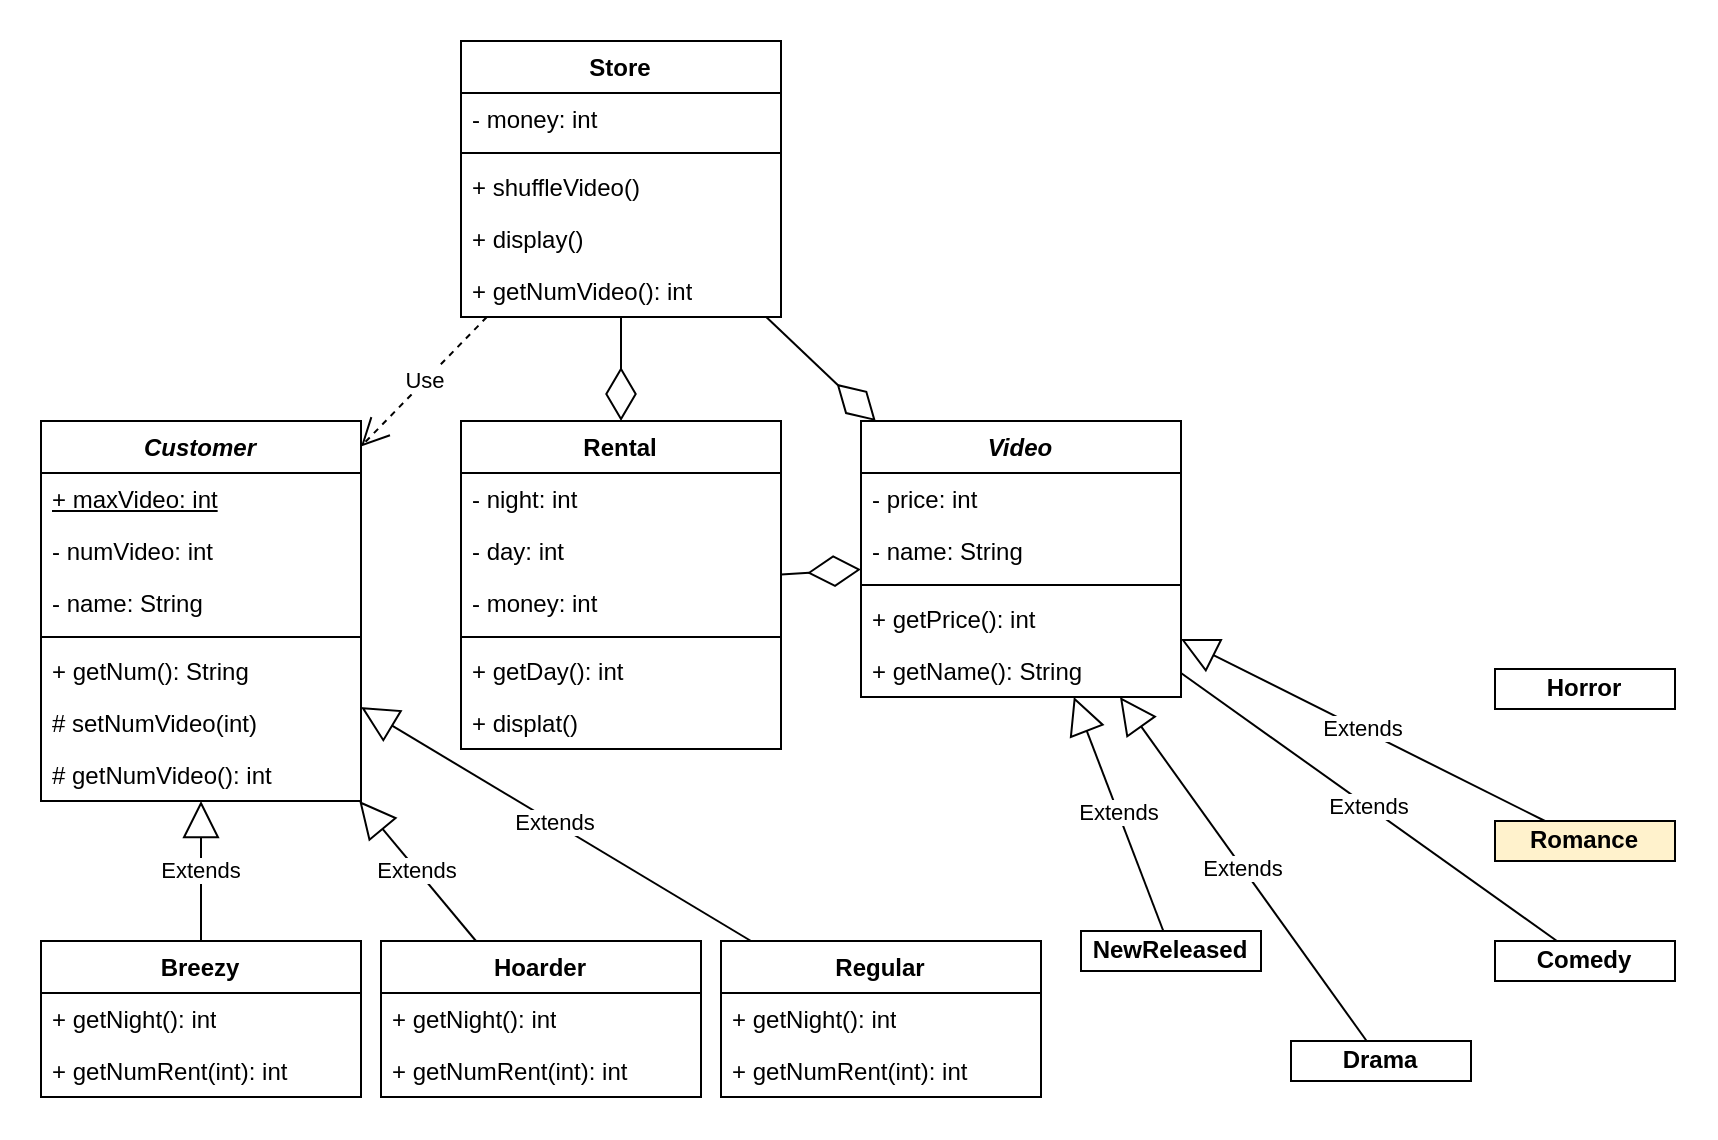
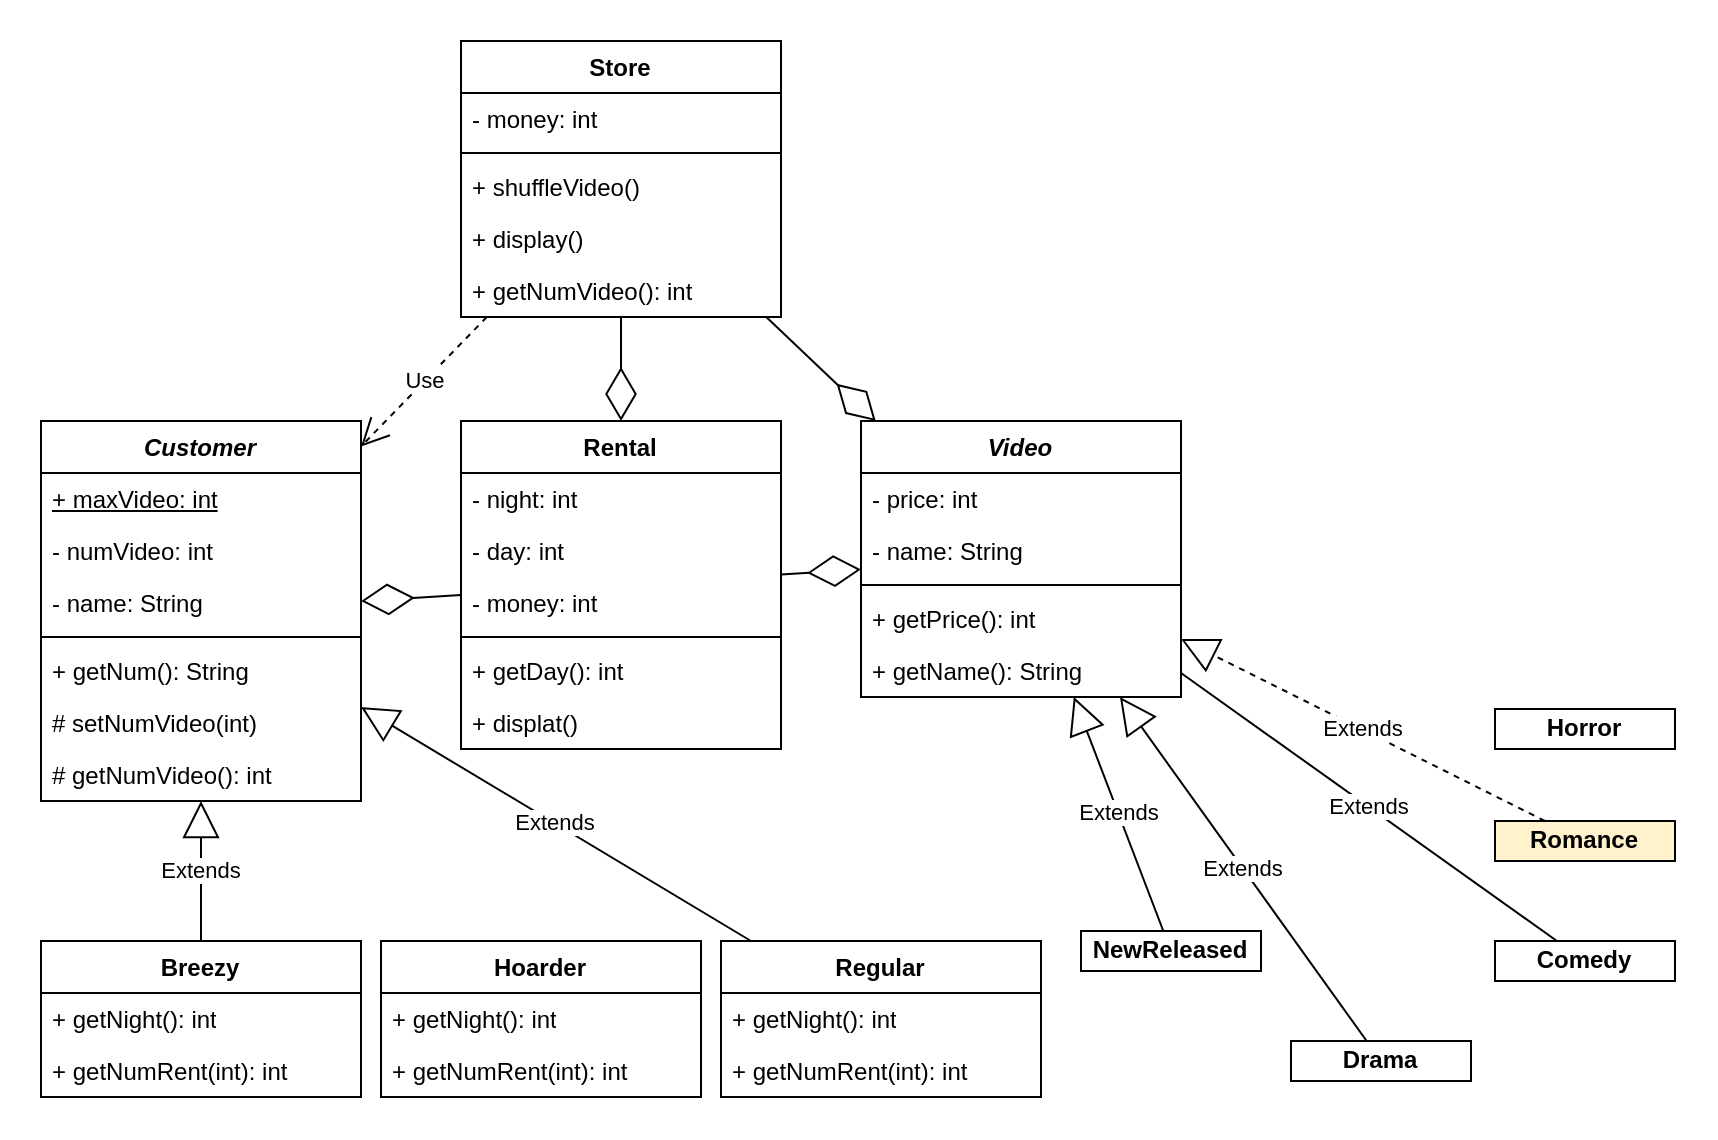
+ <mxCell id="22" value="" style="endArrow=diamondThin;endFill=0;endSize=24;html=1;rounded=0;" edge="1" parent="1" source="47" target="2"><mxGeometry width="160" relative="1" as="geometry"><mxPoint x="650" y="740" as="sourcePoint" /><mxPoint x="300" y="794.469" as="targetPoint" /></mxGeometry></mxCell>
- <mxCell id="31" value="&lt;b&gt;Horror&lt;/b&gt;" style="html=1;whiteSpace=wrap;" vertex="1" parent="1"><mxGeometry x="747" y="334" width="90" height="20" as="geometry" /></mxCell>
+ <mxCell id="31" value="&lt;b&gt;Horror&lt;/b&gt;" style="html=1;whiteSpace=wrap;" vertex="1" parent="1"><mxGeometry x="747" y="354" width="90" height="20" as="geometry" /></mxCell>
- <mxCell id="37" value="Extends" style="endArrow=block;endSize=16;endFill=0;html=1;rounded=0;" edge="1" parent="1" source="32" target="24"><mxGeometry x="-0.0" width="160" relative="1" as="geometry"><mxPoint x="612" y="1200" as="sourcePoint" /><mxPoint x="538" y="1130" as="targetPoint" /><mxPoint as="offset" /></mxGeometry></mxCell>
+ <mxCell id="37" value="Extends" style="endArrow=block;endSize=16;endFill=0;html=1;rounded=0;dashed=1;" edge="1" parent="1" source="32" target="24"><mxGeometry x="-0.0" width="160" relative="1" as="geometry"><mxPoint x="612" y="1200" as="sourcePoint" /><mxPoint x="538" y="1130" as="targetPoint" /><mxPoint as="offset" /></mxGeometry></mxCell>
- <mxCell id="17" value="Extends" style="endArrow=block;endSize=16;endFill=0;html=1;rounded=0;" edge="1" parent="1" source="14" target="2"><mxGeometry width="160" relative="1" as="geometry"><mxPoint x="210" y="970" as="sourcePoint" /><mxPoint x="420" y="940" as="targetPoint" /><mxPoint as="offset" /></mxGeometry></mxCell>
